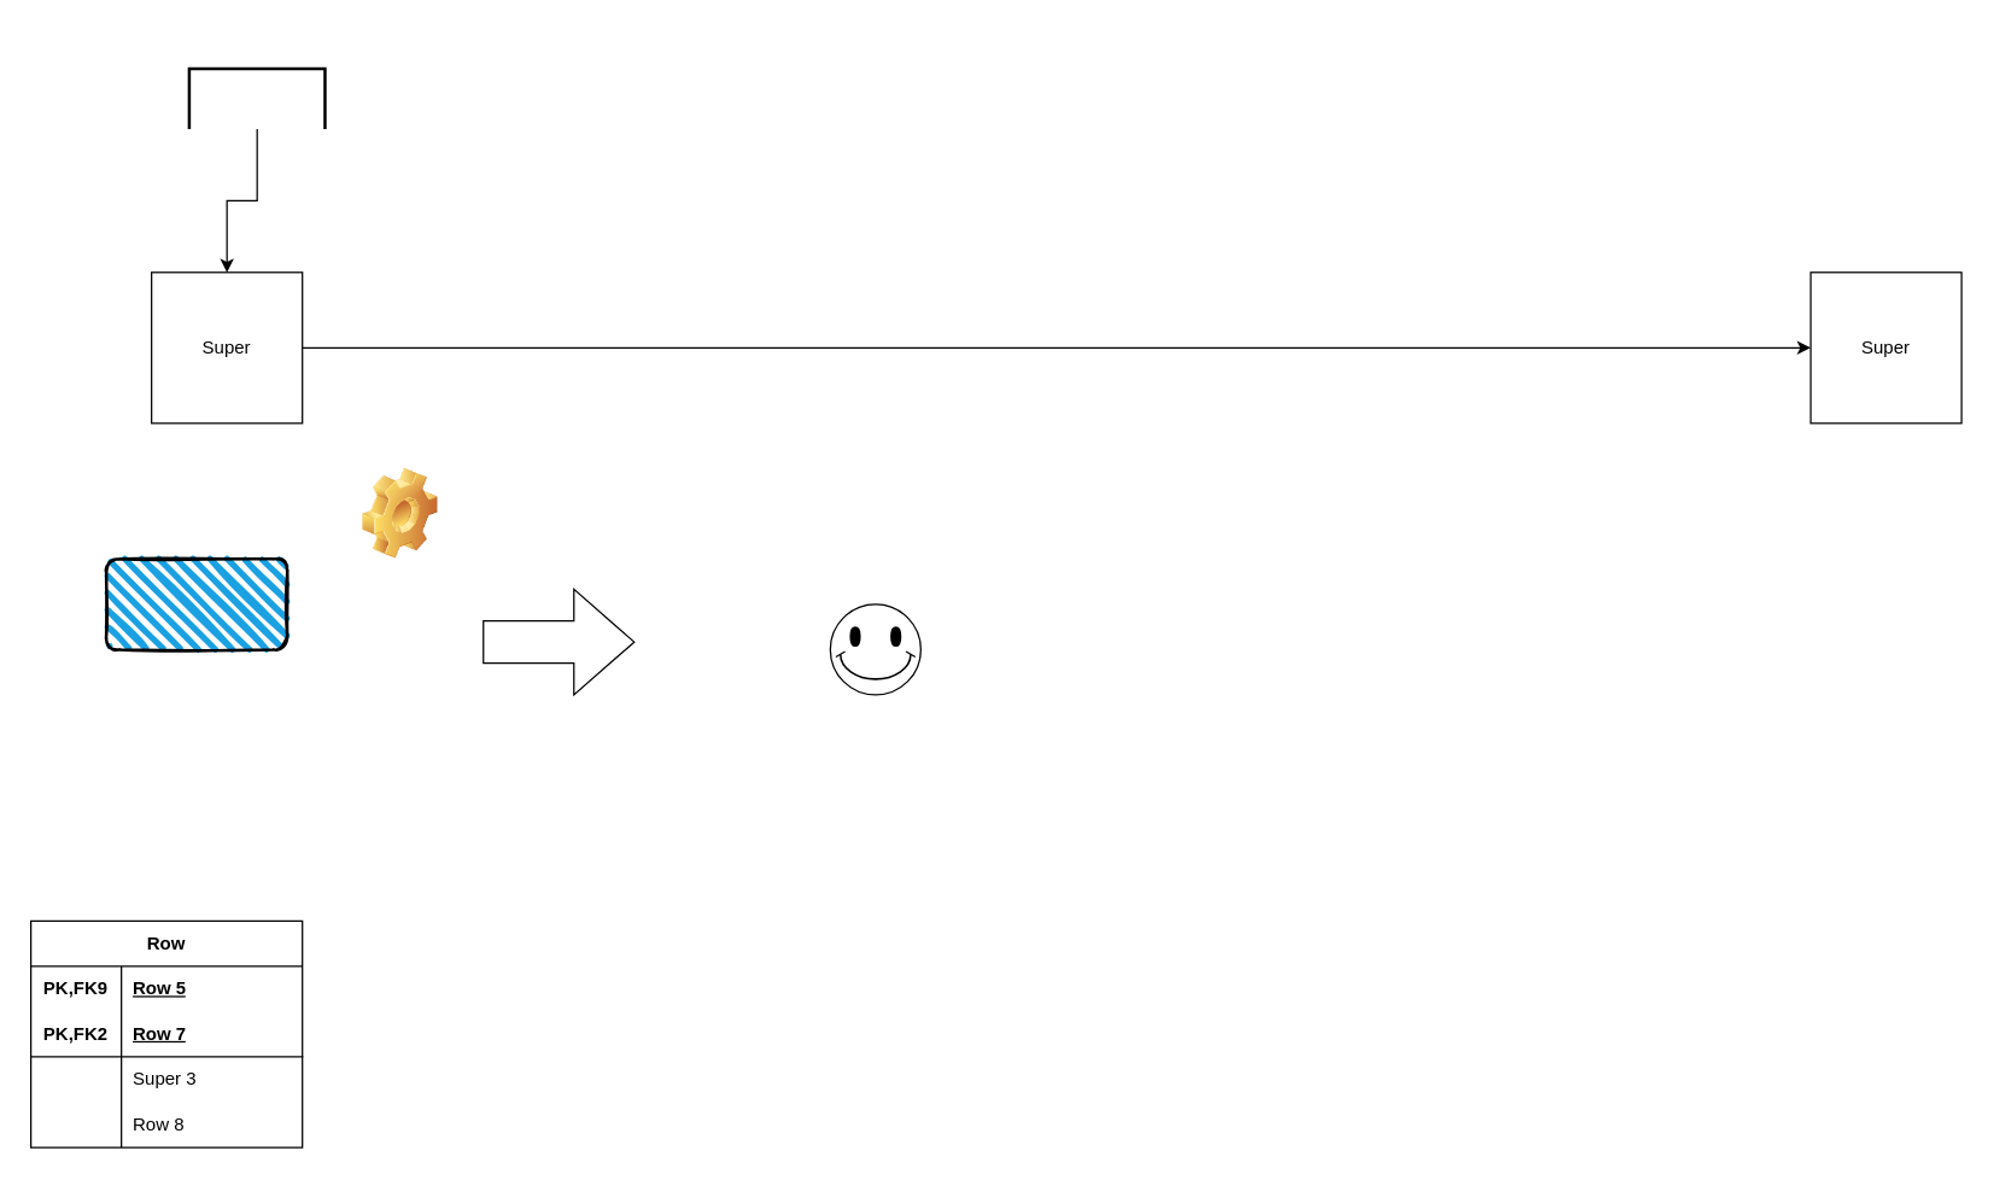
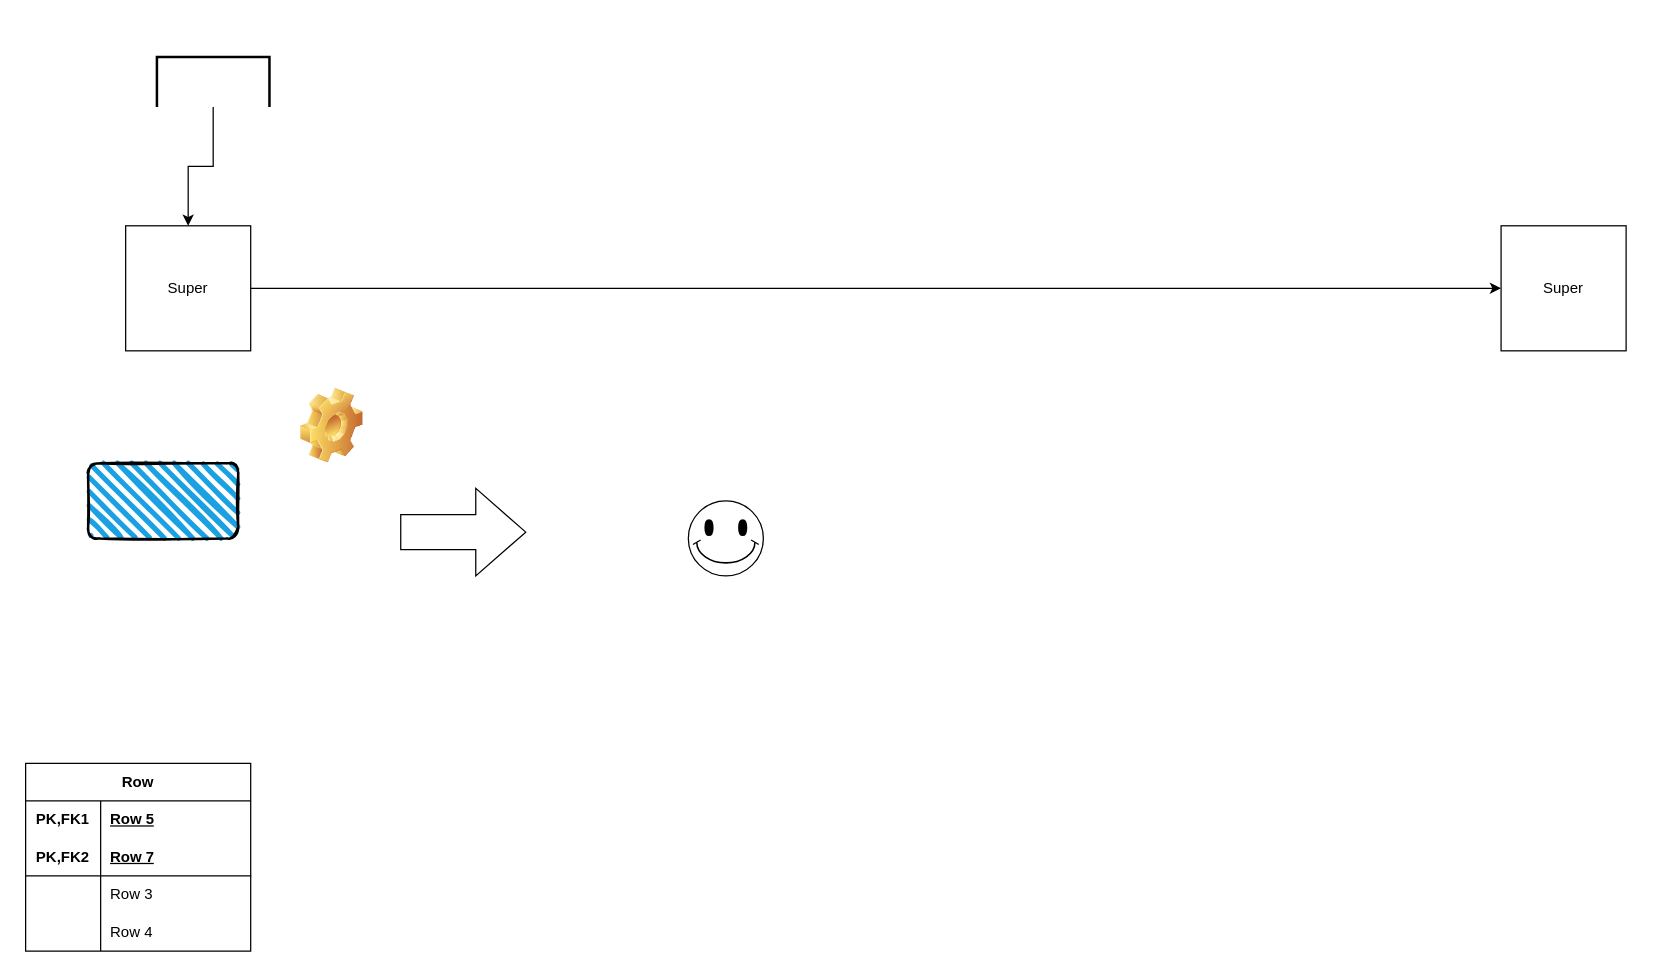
- <mxCell id="12" value="PK,FK9" style="shape=partialRectangle;connectable=0;fillColor=none;top=0;left=0;bottom=0;right=0;fontStyle=1;overflow=hidden;html=1;whiteSpace=wrap;" vertex="1" parent="11"><mxGeometry width="60" height="30" as="geometry"><mxRectangle width="60" height="30" as="alternateBounds" /></mxGeometry></mxCell>
+ <mxCell id="12" value="PK,FK1" style="shape=partialRectangle;connectable=0;fillColor=none;top=0;left=0;bottom=0;right=0;fontStyle=1;overflow=hidden;html=1;whiteSpace=wrap;" vertex="1" parent="11"><mxGeometry width="60" height="30" as="geometry"><mxRectangle width="60" height="30" as="alternateBounds" /></mxGeometry></mxCell>
- <mxCell id="19" value="Super 3" style="shape=partialRectangle;connectable=0;fillColor=none;top=0;left=0;bottom=0;right=0;align=left;spacingLeft=6;overflow=hidden;html=1;whiteSpace=wrap;" vertex="1" parent="17"><mxGeometry x="60" width="120" height="30" as="geometry"><mxRectangle width="120" height="30" as="alternateBounds" /></mxGeometry></mxCell>
+ <mxCell id="19" value="Row 3" style="shape=partialRectangle;connectable=0;fillColor=none;top=0;left=0;bottom=0;right=0;align=left;spacingLeft=6;overflow=hidden;html=1;whiteSpace=wrap;" vertex="1" parent="17"><mxGeometry x="60" width="120" height="30" as="geometry"><mxRectangle width="120" height="30" as="alternateBounds" /></mxGeometry></mxCell>
- <mxCell id="22" value="Row 8" style="shape=partialRectangle;connectable=0;fillColor=none;top=0;left=0;bottom=0;right=0;align=left;spacingLeft=6;overflow=hidden;html=1;whiteSpace=wrap;" vertex="1" parent="20"><mxGeometry x="60" width="120" height="30" as="geometry"><mxRectangle width="120" height="30" as="alternateBounds" /></mxGeometry></mxCell>
+ <mxCell id="22" value="Row 4" style="shape=partialRectangle;connectable=0;fillColor=none;top=0;left=0;bottom=0;right=0;align=left;spacingLeft=6;overflow=hidden;html=1;whiteSpace=wrap;" vertex="1" parent="20"><mxGeometry x="60" width="120" height="30" as="geometry"><mxRectangle width="120" height="30" as="alternateBounds" /></mxGeometry></mxCell>
